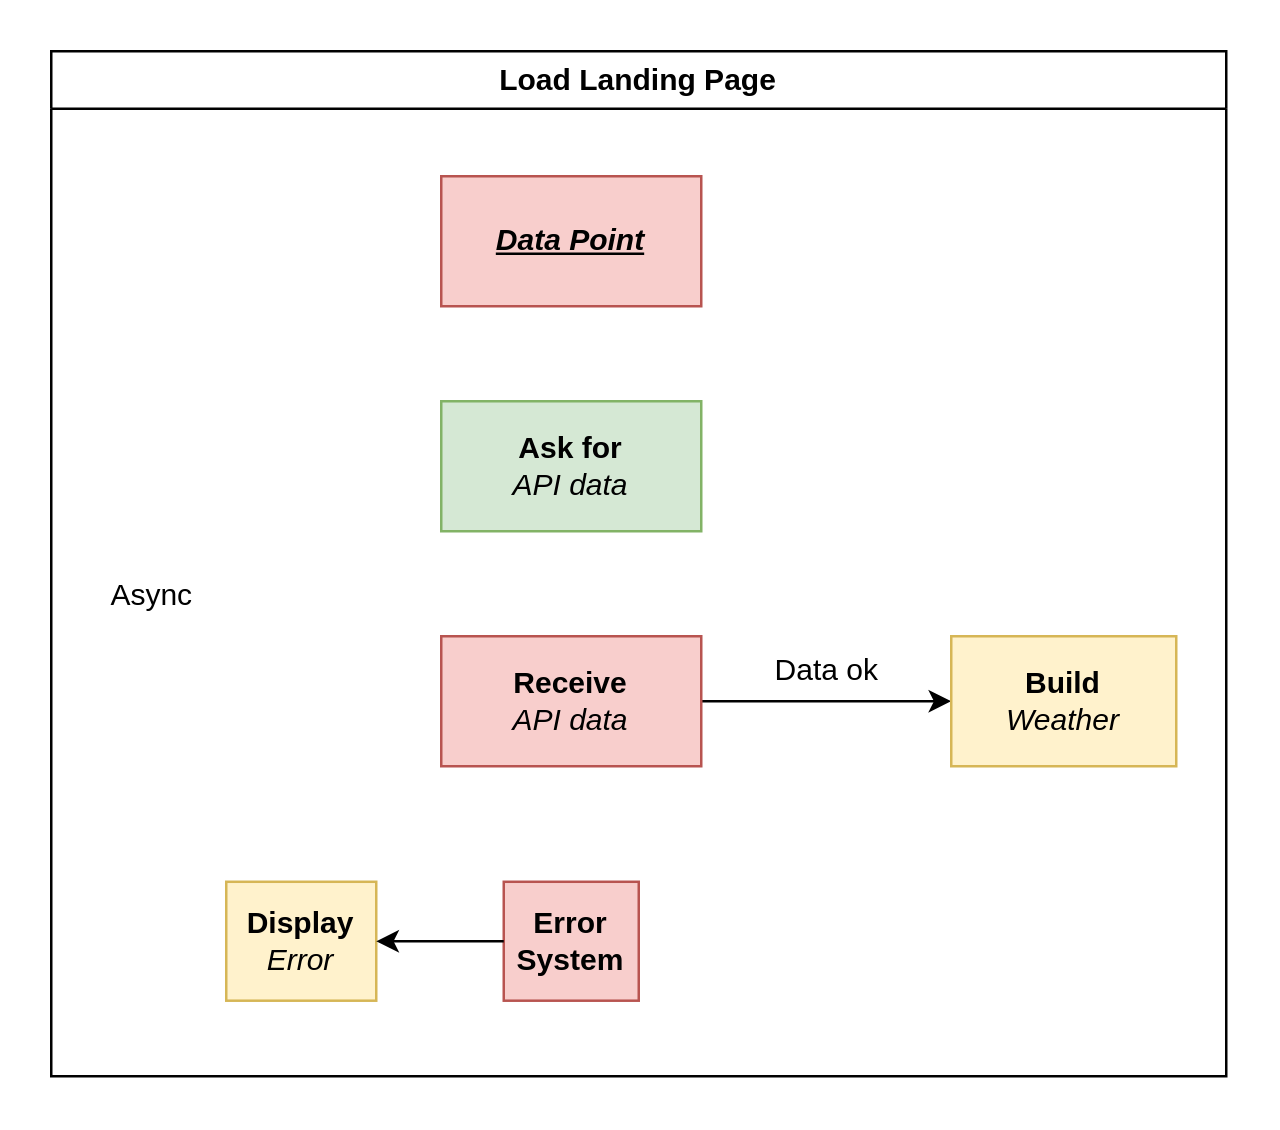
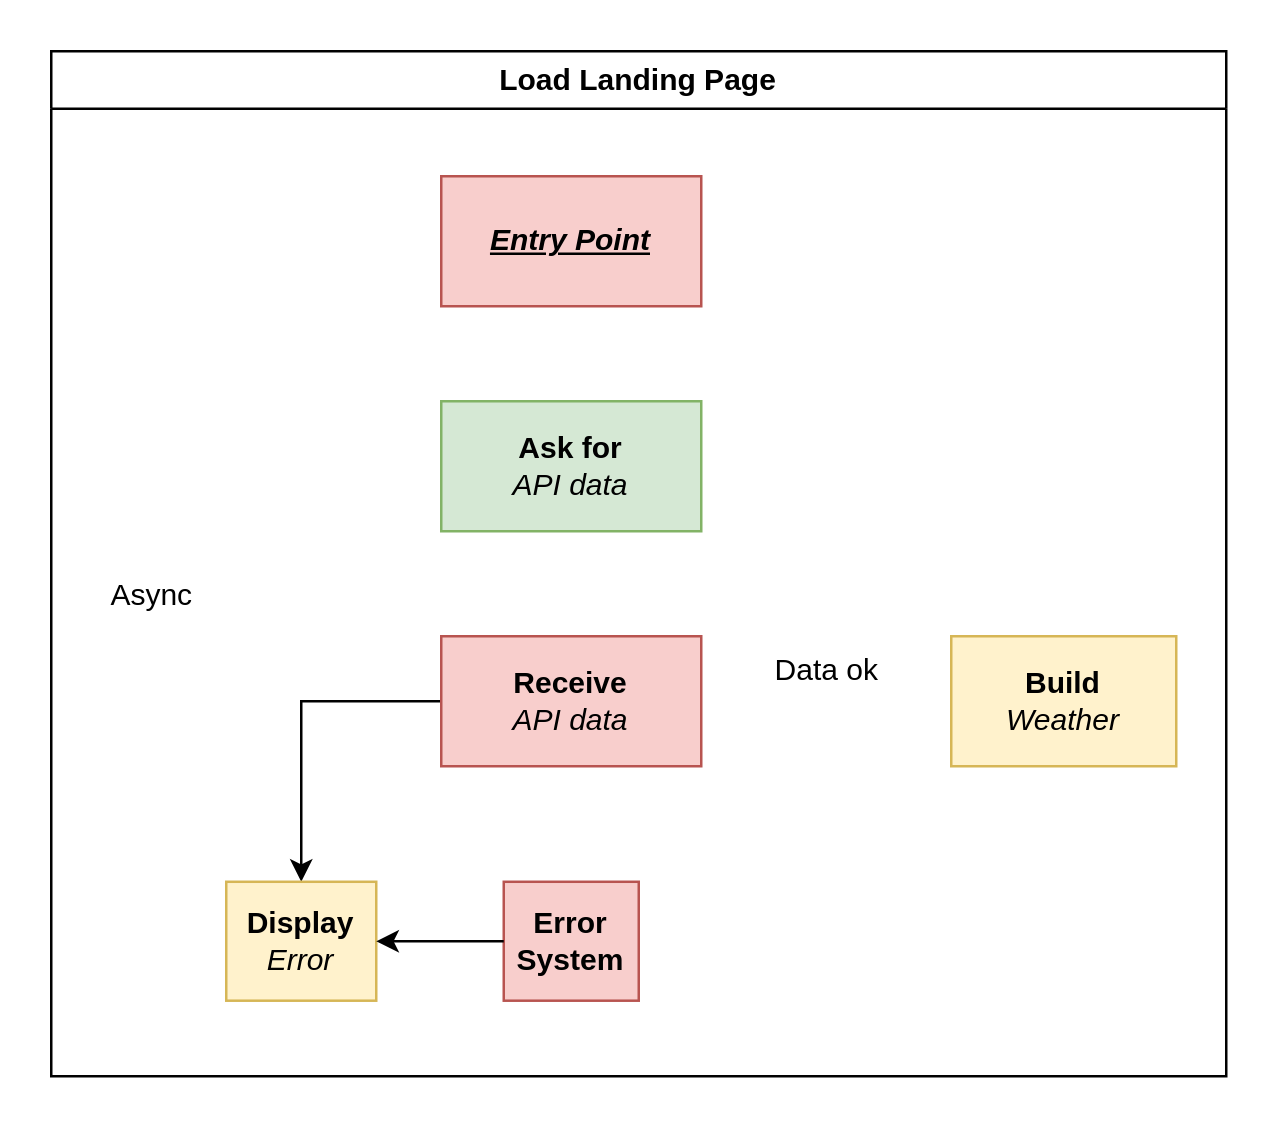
- <mxCell id="3" value="&lt;b&gt;&lt;i&gt;&lt;u&gt;Data Point&lt;/u&gt;&lt;/i&gt;&lt;/b&gt;" style="rounded=0;whiteSpace=wrap;html=1;fillColor=#f8cecc;strokeColor=#b85450;" vertex="1" parent="2"><mxGeometry x="156" y="50" width="104" height="52" as="geometry" /></mxCell>
+ <mxCell id="3" value="&lt;b&gt;&lt;i&gt;&lt;u&gt;Entry Point&lt;/u&gt;&lt;/i&gt;&lt;/b&gt;" style="rounded=0;whiteSpace=wrap;html=1;fillColor=#f8cecc;strokeColor=#b85450;" vertex="1" parent="2"><mxGeometry x="156" y="50" width="104" height="52" as="geometry" /></mxCell>
- <mxCell id="5" value="" style="edgeStyle=orthogonalEdgeStyle;rounded=0;orthogonalLoop=1;jettySize=auto;html=1;" edge="1" parent="2" source="6" target="10"><mxGeometry relative="1" as="geometry" /></mxCell>
+ <mxCell id="5" value="" style="edgeStyle=orthogonalEdgeStyle;rounded=0;orthogonalLoop=1;jettySize=auto;html=1;" edge="1" parent="2" source="6" target="8"><mxGeometry relative="1" as="geometry" /></mxCell>
